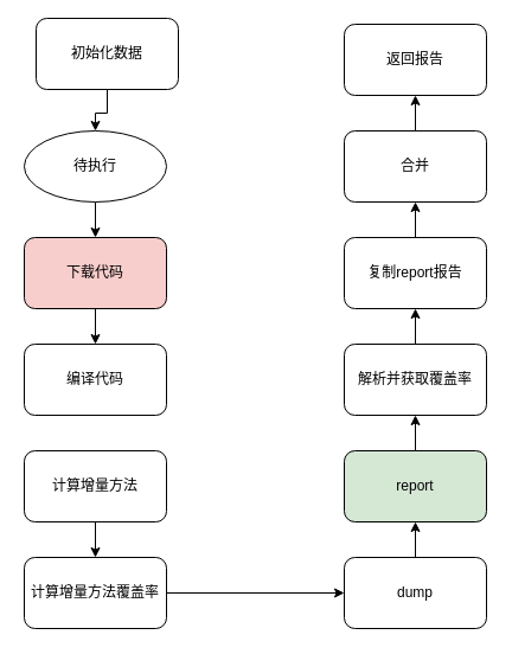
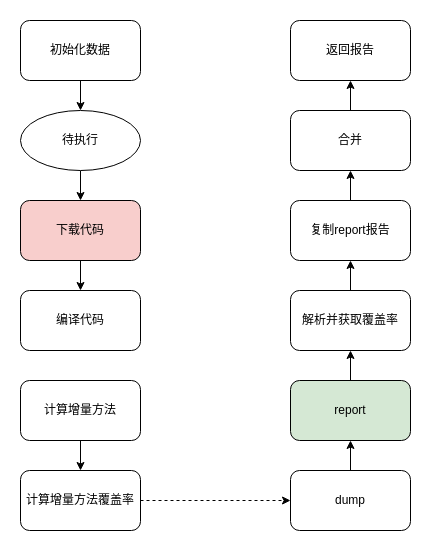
- <mxCell id="2" value="初始化数据" style="rounded=1;whiteSpace=wrap;html=1;" vertex="1" parent="1"><mxGeometry x="30" y="15" width="120" height="60" as="geometry" /></mxCell>
+ <mxCell id="2" value="初始化数据" style="rounded=1;whiteSpace=wrap;html=1;" vertex="1" parent="1"><mxGeometry x="20" y="20" width="120" height="60" as="geometry" /></mxCell>
- <mxCell id="11" value="" style="edgeStyle=orthogonalEdgeStyle;rounded=0;orthogonalLoop=1;jettySize=auto;html=1;" edge="1" parent="1" source="12" target="14"><mxGeometry relative="1" as="geometry" /></mxCell>
+ <mxCell id="11" value="" style="edgeStyle=orthogonalEdgeStyle;rounded=0;orthogonalLoop=1;jettySize=auto;html=1;dashed=1;" edge="1" parent="1" source="12" target="14"><mxGeometry relative="1" as="geometry" /></mxCell>
